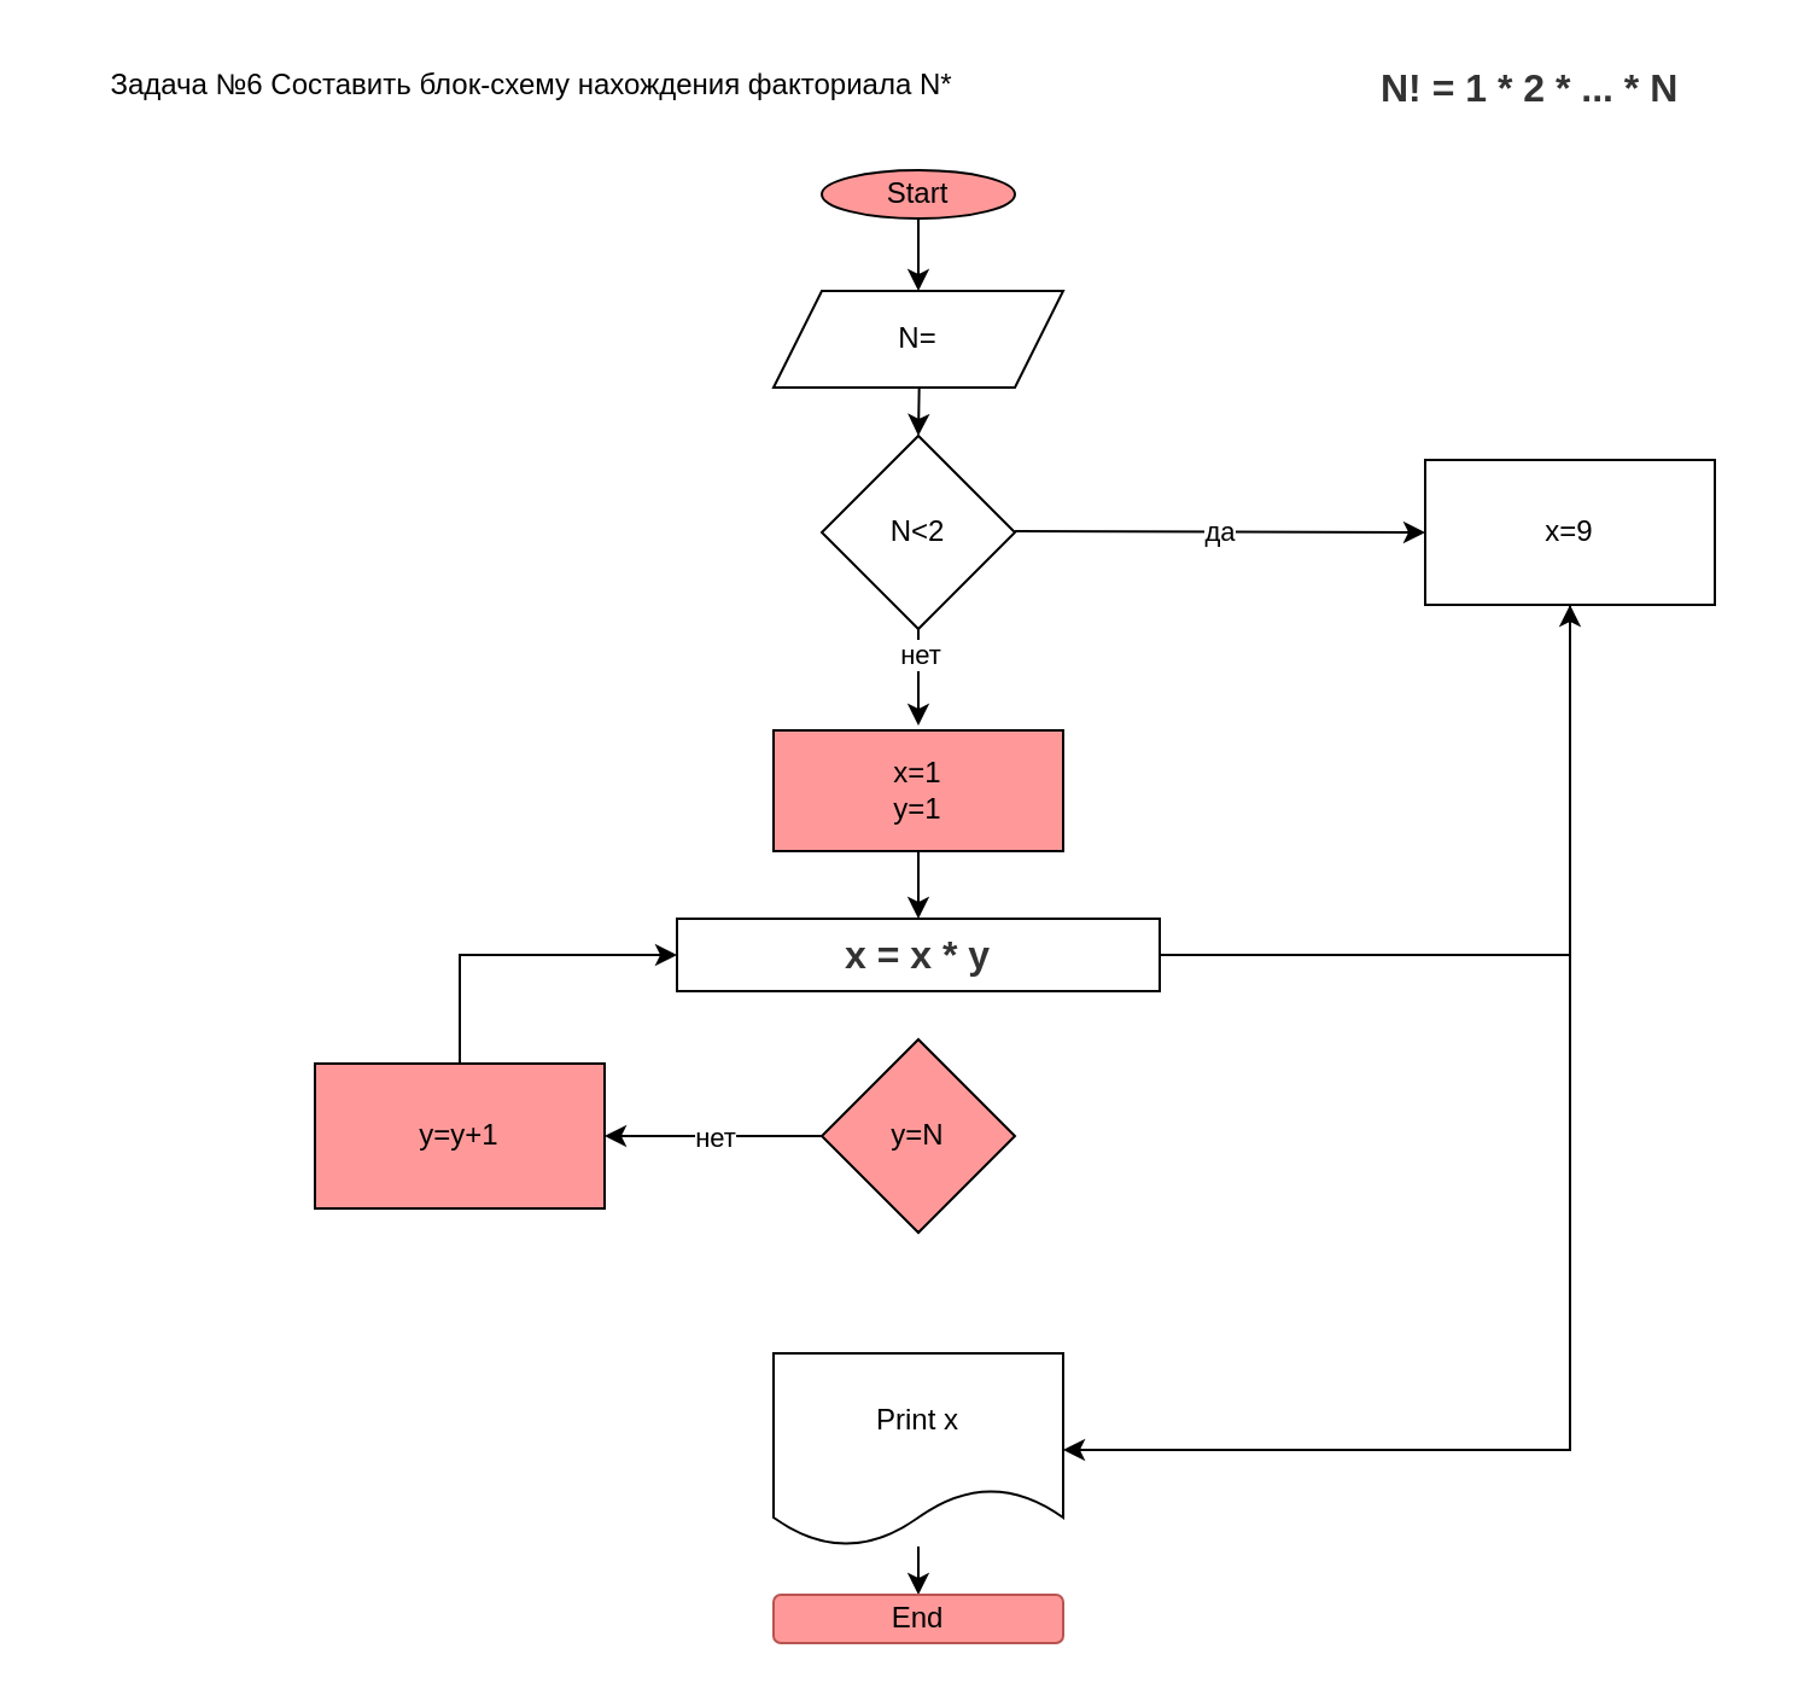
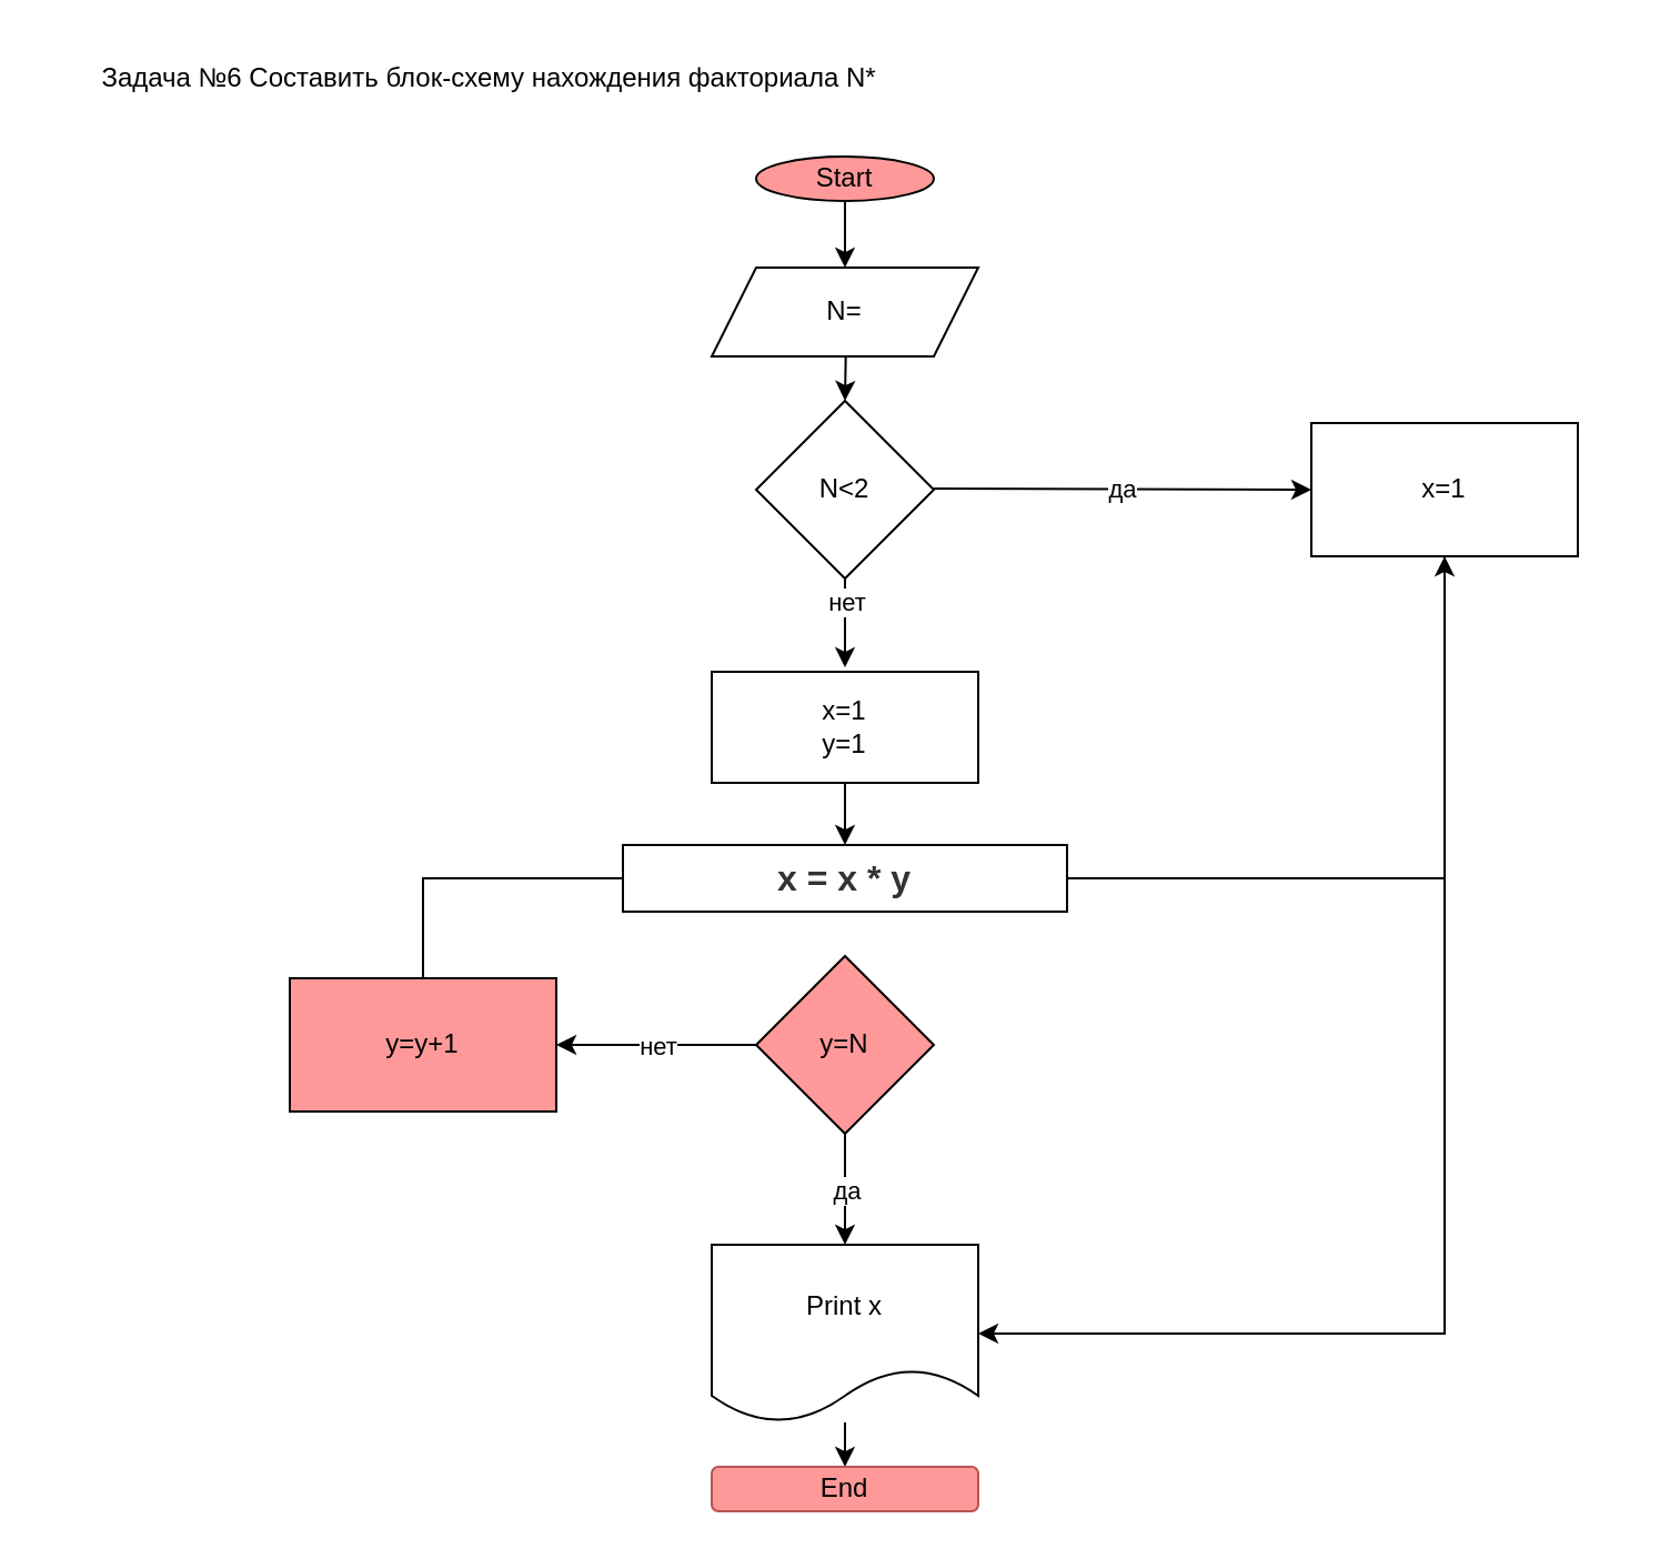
- <mxCell id="18" value="&lt;b style=&quot;font-style: normal; font-variant-ligatures: normal; font-variant-caps: normal; letter-spacing: normal; orphans: 2; text-indent: 0px; text-transform: none; widows: 2; word-spacing: 0px; -webkit-text-stroke-width: 0px; text-decoration-thickness: initial; text-decoration-style: initial; text-decoration-color: initial; color: rgb(51, 51, 51); font-family: &amp;quot;YS Text&amp;quot;, Arial, Helvetica, &amp;quot;Arial Unicode MS&amp;quot;, sans-serif; font-size: 16px; text-align: start; background-color: rgb(255, 255, 255);&quot;&gt;N! = 1 * 2 * ... * N&lt;/b&gt;" style="text;whiteSpace=wrap;html=1;" parent="1" vertex="1"><mxGeometry x="570" y="20" width="160" height="40" as="geometry" /></mxCell>
- <mxCell id="13" value="x=9" style="whiteSpace=wrap;html=1;fillColor=#FFFFFF;" parent="1" vertex="1"><mxGeometry x="590" y="190" width="120" height="60" as="geometry" /></mxCell>
+ <mxCell id="13" value="x=1" style="whiteSpace=wrap;html=1;fillColor=#FFFFFF;" parent="1" vertex="1"><mxGeometry x="590" y="190" width="120" height="60" as="geometry" /></mxCell>
- <mxCell id="20" value="x=1&lt;br&gt;y=1" style="rounded=0;whiteSpace=wrap;html=1;fillColor=#ff9999;" parent="1" vertex="1"><mxGeometry x="320" y="302" width="120" height="50" as="geometry" /></mxCell>
+ <mxCell id="20" value="x=1&lt;br&gt;y=1" style="rounded=0;whiteSpace=wrap;html=1;" parent="1" vertex="1"><mxGeometry x="320" y="302" width="120" height="50" as="geometry" /></mxCell>
- <mxCell id="24" style="edgeStyle=orthogonalEdgeStyle;rounded=0;orthogonalLoop=1;jettySize=auto;html=1;exitX=0.5;exitY=0;exitDx=0;exitDy=0;entryX=0;entryY=0.5;entryDx=0;entryDy=0;" parent="1" source="25" target="6" edge="1"><mxGeometry relative="1" as="geometry"><mxPoint x="190" y="400" as="targetPoint" /></mxGeometry></mxCell>
+ <mxCell id="24" style="edgeStyle=orthogonalEdgeStyle;rounded=0;orthogonalLoop=1;jettySize=auto;html=1;exitX=0.5;exitY=0;exitDx=0;exitDy=0;entryX=0;entryY=0.5;entryDx=0;entryDy=0;endArrow=none;" parent="1" source="25" target="6" edge="1"><mxGeometry relative="1" as="geometry"><mxPoint x="190" y="400" as="targetPoint" /></mxGeometry></mxCell>
+ <mxCell id="22" value="" style="endArrow=classic;html=1;rounded=0;exitX=0.5;exitY=1;exitDx=0;exitDy=0;entryX=0.5;entryY=0;entryDx=0;entryDy=0;" parent="1" source="21" target="10" edge="1"><mxGeometry relative="1" as="geometry"><mxPoint x="340" y="470" as="sourcePoint" /><mxPoint x="440" y="470" as="targetPoint" /></mxGeometry></mxCell>
+ <mxCell id="23" value="да" style="edgeLabel;resizable=0;html=1;align=center;verticalAlign=middle;" parent="22" connectable="0" vertex="1"><mxGeometry relative="1" as="geometry" /></mxCell>
